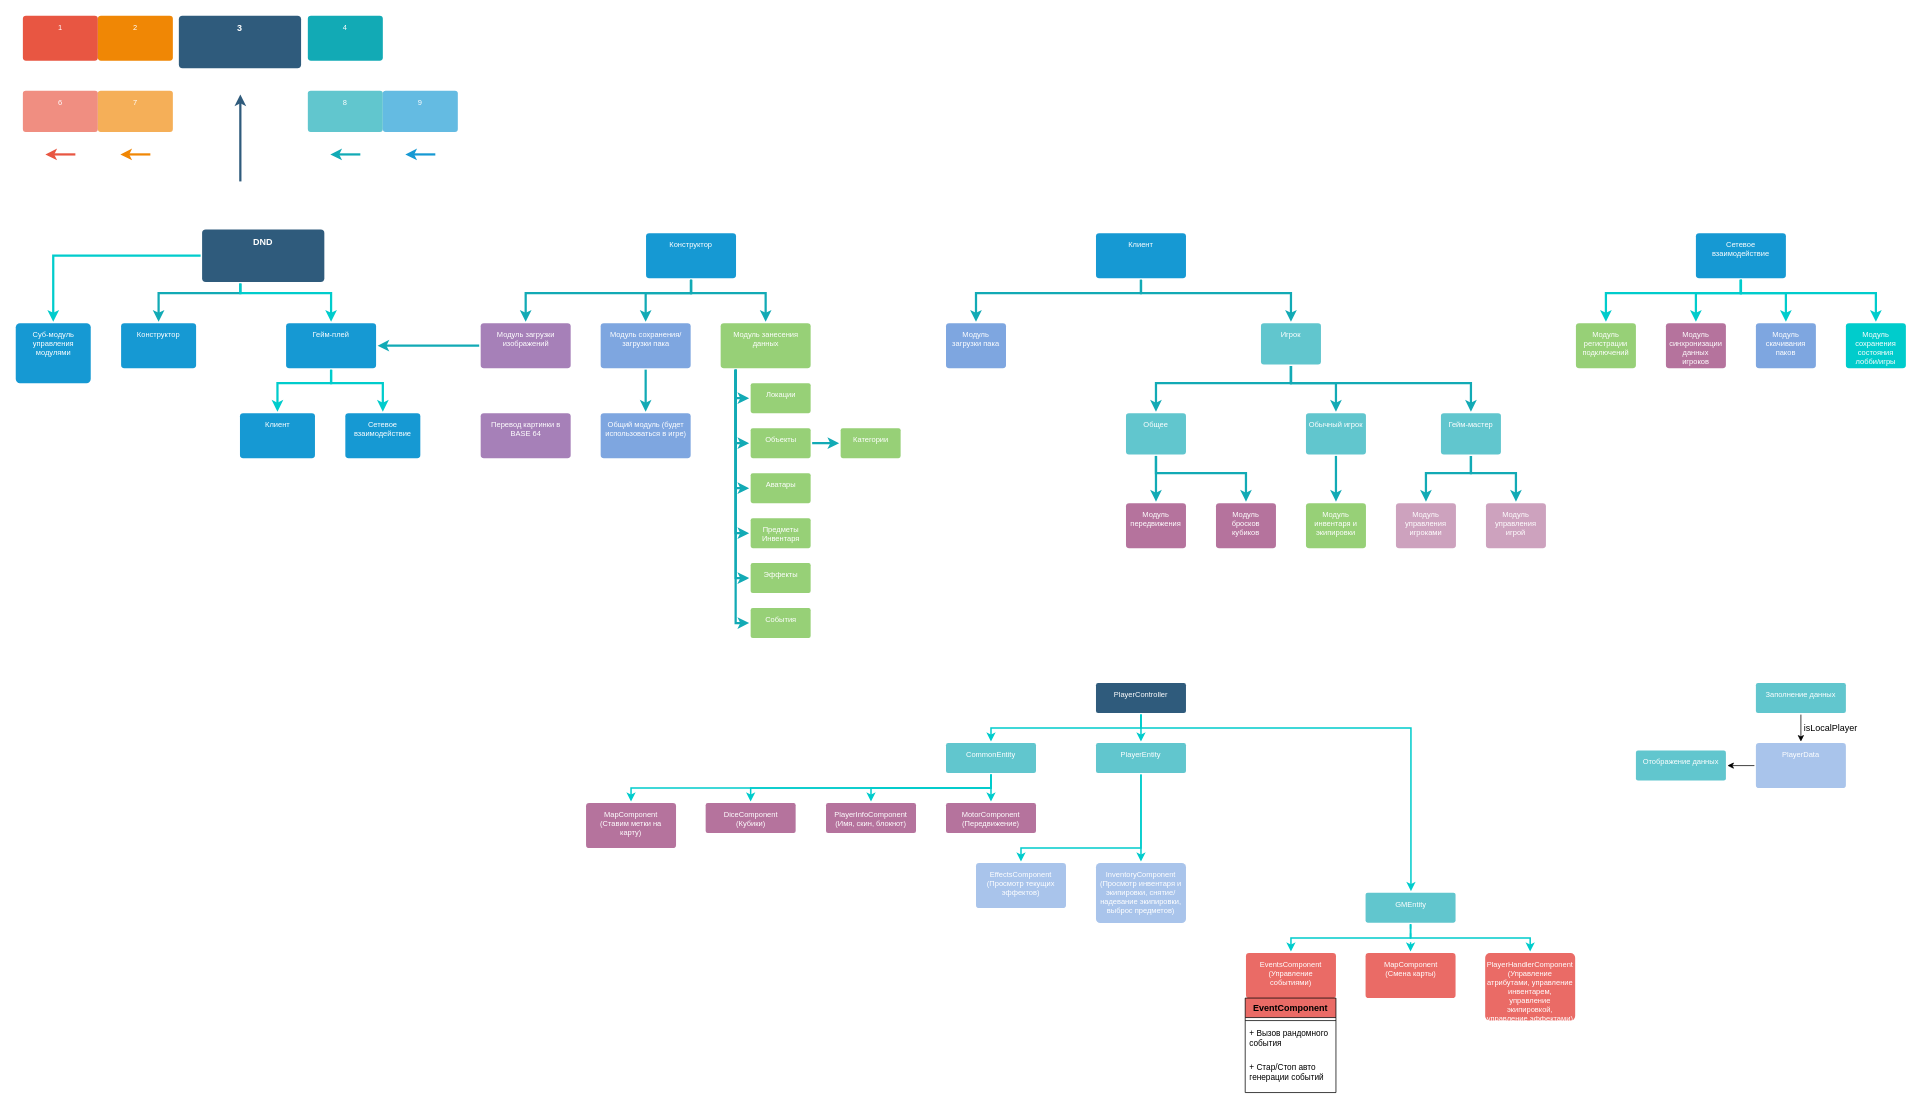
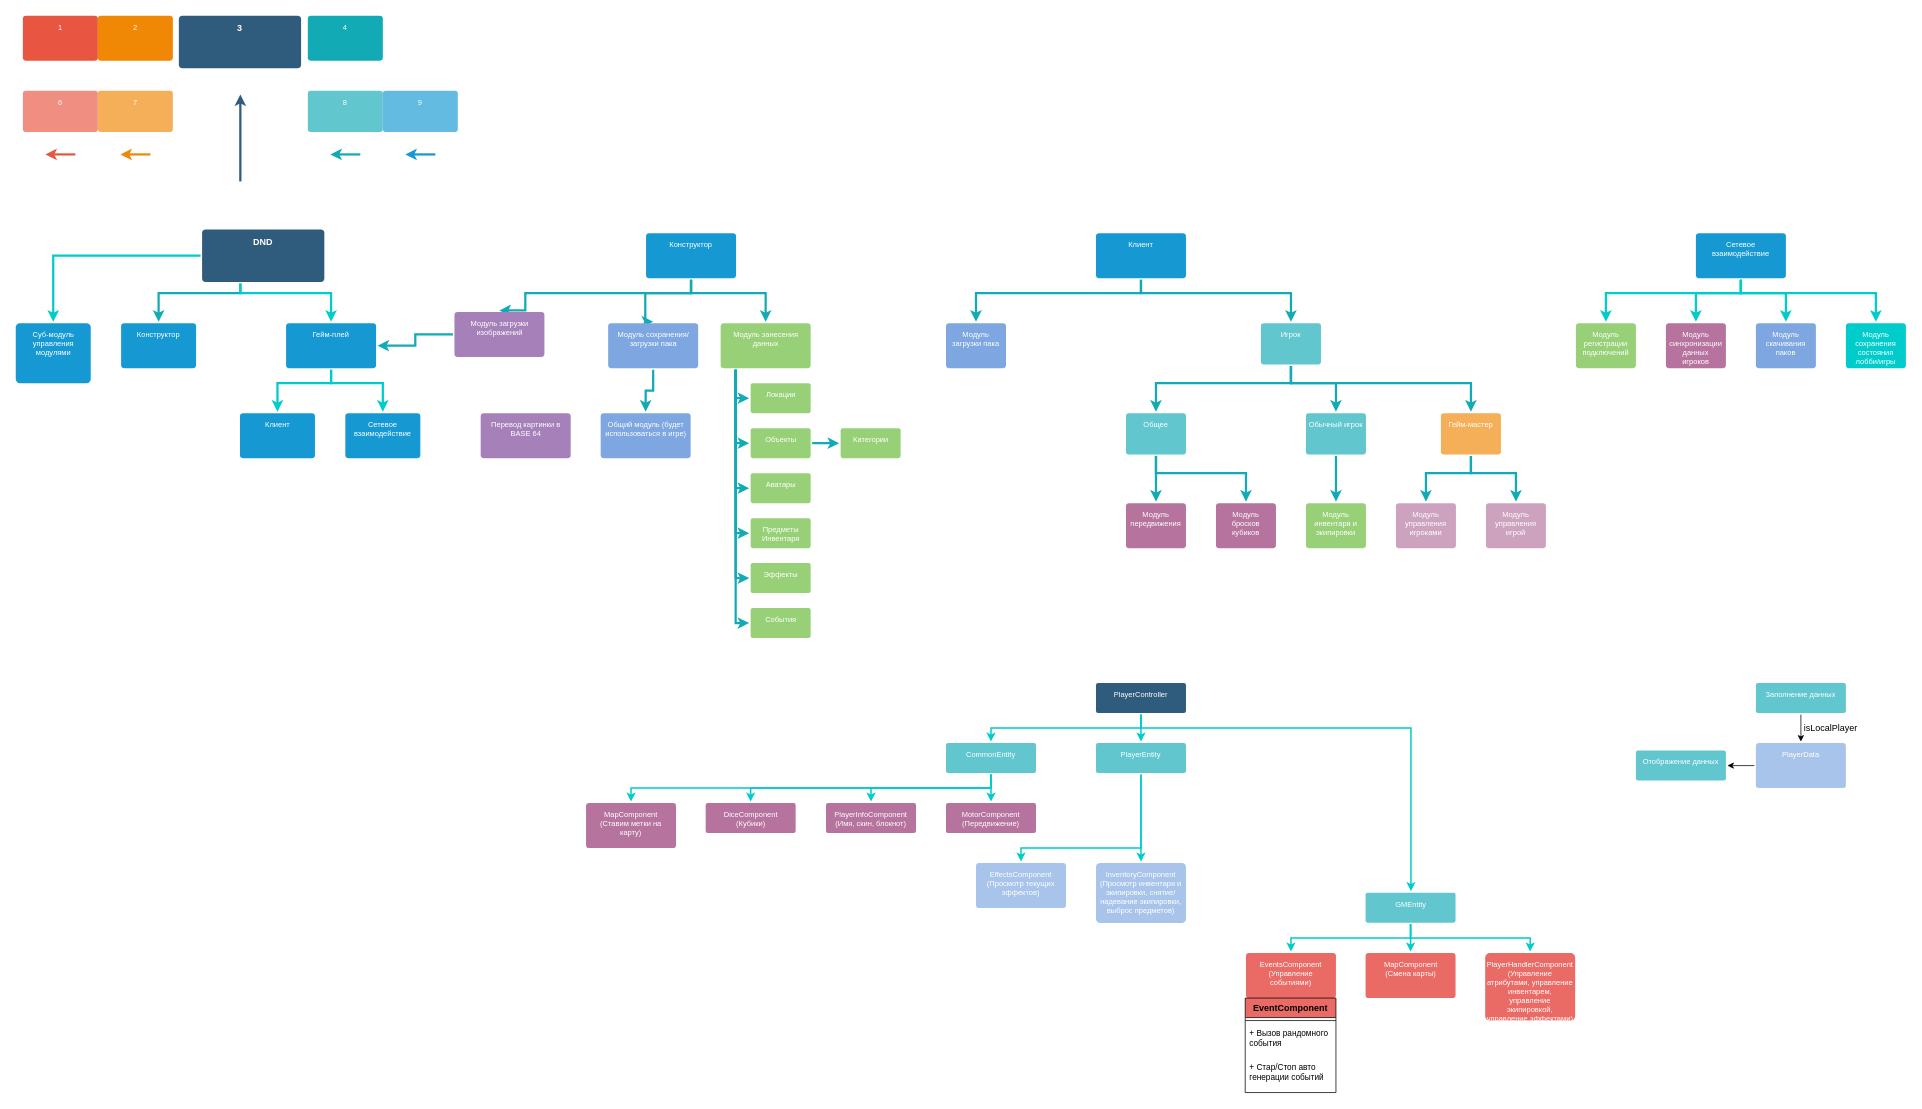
- <mxCell id="27" value="Модуль загрузки изображений" style="rounded=1;whiteSpace=wrap;html=1;shadow=0;labelBackgroundColor=none;strokeColor=none;strokeWidth=3;fillColor=#A680B8;fontFamily=Helvetica;fontSize=10;fontColor=#FFFFFF;align=center;spacing=5;fontStyle=0;arcSize=7;perimeterSpacing=2;verticalAlign=top;" parent="1" vertex="1"><mxGeometry x="640.5" y="430" width="120" height="60" as="geometry" /></mxCell>
+ <mxCell id="27" value="Модуль загрузки изображений" style="rounded=1;whiteSpace=wrap;html=1;shadow=0;labelBackgroundColor=none;strokeColor=none;strokeWidth=3;fillColor=#A680B8;fontFamily=Helvetica;fontSize=10;fontColor=#FFFFFF;align=center;spacing=5;fontStyle=0;arcSize=7;perimeterSpacing=2;verticalAlign=top;" parent="1" vertex="1"><mxGeometry x="605.5" y="415" width="120" height="60" as="geometry" /></mxCell>
- <mxCell id="30" value="Модуль сохранения/загрузки пака" style="rounded=1;whiteSpace=wrap;html=1;shadow=0;labelBackgroundColor=none;strokeColor=none;strokeWidth=3;fillColor=#7EA6E0;fontFamily=Helvetica;fontSize=10;fontColor=#FFFFFF;align=center;spacing=5;fontStyle=0;arcSize=7;perimeterSpacing=2;verticalAlign=top;" parent="1" vertex="1"><mxGeometry x="800.5" y="430" width="120" height="60" as="geometry" /></mxCell>
+ <mxCell id="30" value="Модуль сохранения/загрузки пака" style="rounded=1;whiteSpace=wrap;html=1;shadow=0;labelBackgroundColor=none;strokeColor=none;strokeWidth=3;fillColor=#7EA6E0;fontFamily=Helvetica;fontSize=10;fontColor=#FFFFFF;align=center;spacing=5;fontStyle=0;arcSize=7;perimeterSpacing=2;verticalAlign=top;" parent="1" vertex="1"><mxGeometry x="810.5" y="430" width="120" height="60" as="geometry" /></mxCell>
- <mxCell id="65" value="Гейм-мастер" style="rounded=1;whiteSpace=wrap;html=1;shadow=0;labelBackgroundColor=none;strokeColor=none;strokeWidth=3;fillColor=#61C6CE;fontFamily=Helvetica;fontSize=10;fontColor=#FFFFFF;align=center;spacing=5;fontStyle=0;arcSize=7;perimeterSpacing=2;verticalAlign=top;" parent="1" vertex="1"><mxGeometry x="1921" y="550" width="80" height="55" as="geometry" /></mxCell>
+ <mxCell id="65" value="Гейм-мастер" style="rounded=1;whiteSpace=wrap;html=1;shadow=0;labelBackgroundColor=none;strokeColor=none;strokeWidth=3;fillColor=#f5af58;fontFamily=Helvetica;fontSize=10;fontColor=#FFFFFF;align=center;spacing=5;fontStyle=0;arcSize=7;perimeterSpacing=2;verticalAlign=top;" parent="1" vertex="1"><mxGeometry x="1921" y="550" width="80" height="55" as="geometry" /></mxCell>
- <mxCell id="94" style="edgeStyle=orthogonalEdgeStyle;rounded=0;orthogonalLoop=1;jettySize=auto;html=1;entryX=0.5;entryY=0;entryDx=0;entryDy=0;strokeColor=#00CCCC;strokeWidth=2;fontSize=11;dashed=1;" parent="1" source="96" target="103" edge="1"><mxGeometry relative="1" as="geometry" /></mxCell>
+ <mxCell id="94" style="edgeStyle=orthogonalEdgeStyle;rounded=0;orthogonalLoop=1;jettySize=auto;html=1;entryX=0.5;entryY=0;entryDx=0;entryDy=0;strokeColor=#00CCCC;strokeWidth=2;fontSize=11;" parent="1" source="96" target="103" edge="1"><mxGeometry relative="1" as="geometry" /></mxCell>
